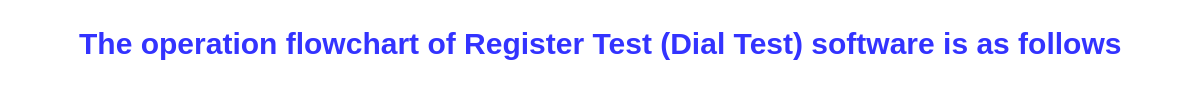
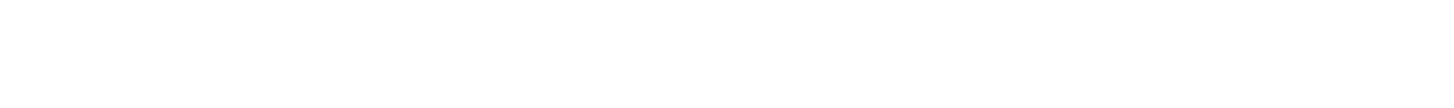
- <mxCell id="2" value="&lt;h1&gt;The operation flowchart of Register Test (Dial Test) software is as follows&lt;/h1&gt;" style="text;html=1;strokeColor=none;fillColor=none;align=center;verticalAlign=middle;whiteSpace=wrap;rounded=0;fontColor=#3333FF;" vertex="1" parent="1"><mxGeometry x="20" y="20" width="920" height="30" as="geometry" /></mxCell>
